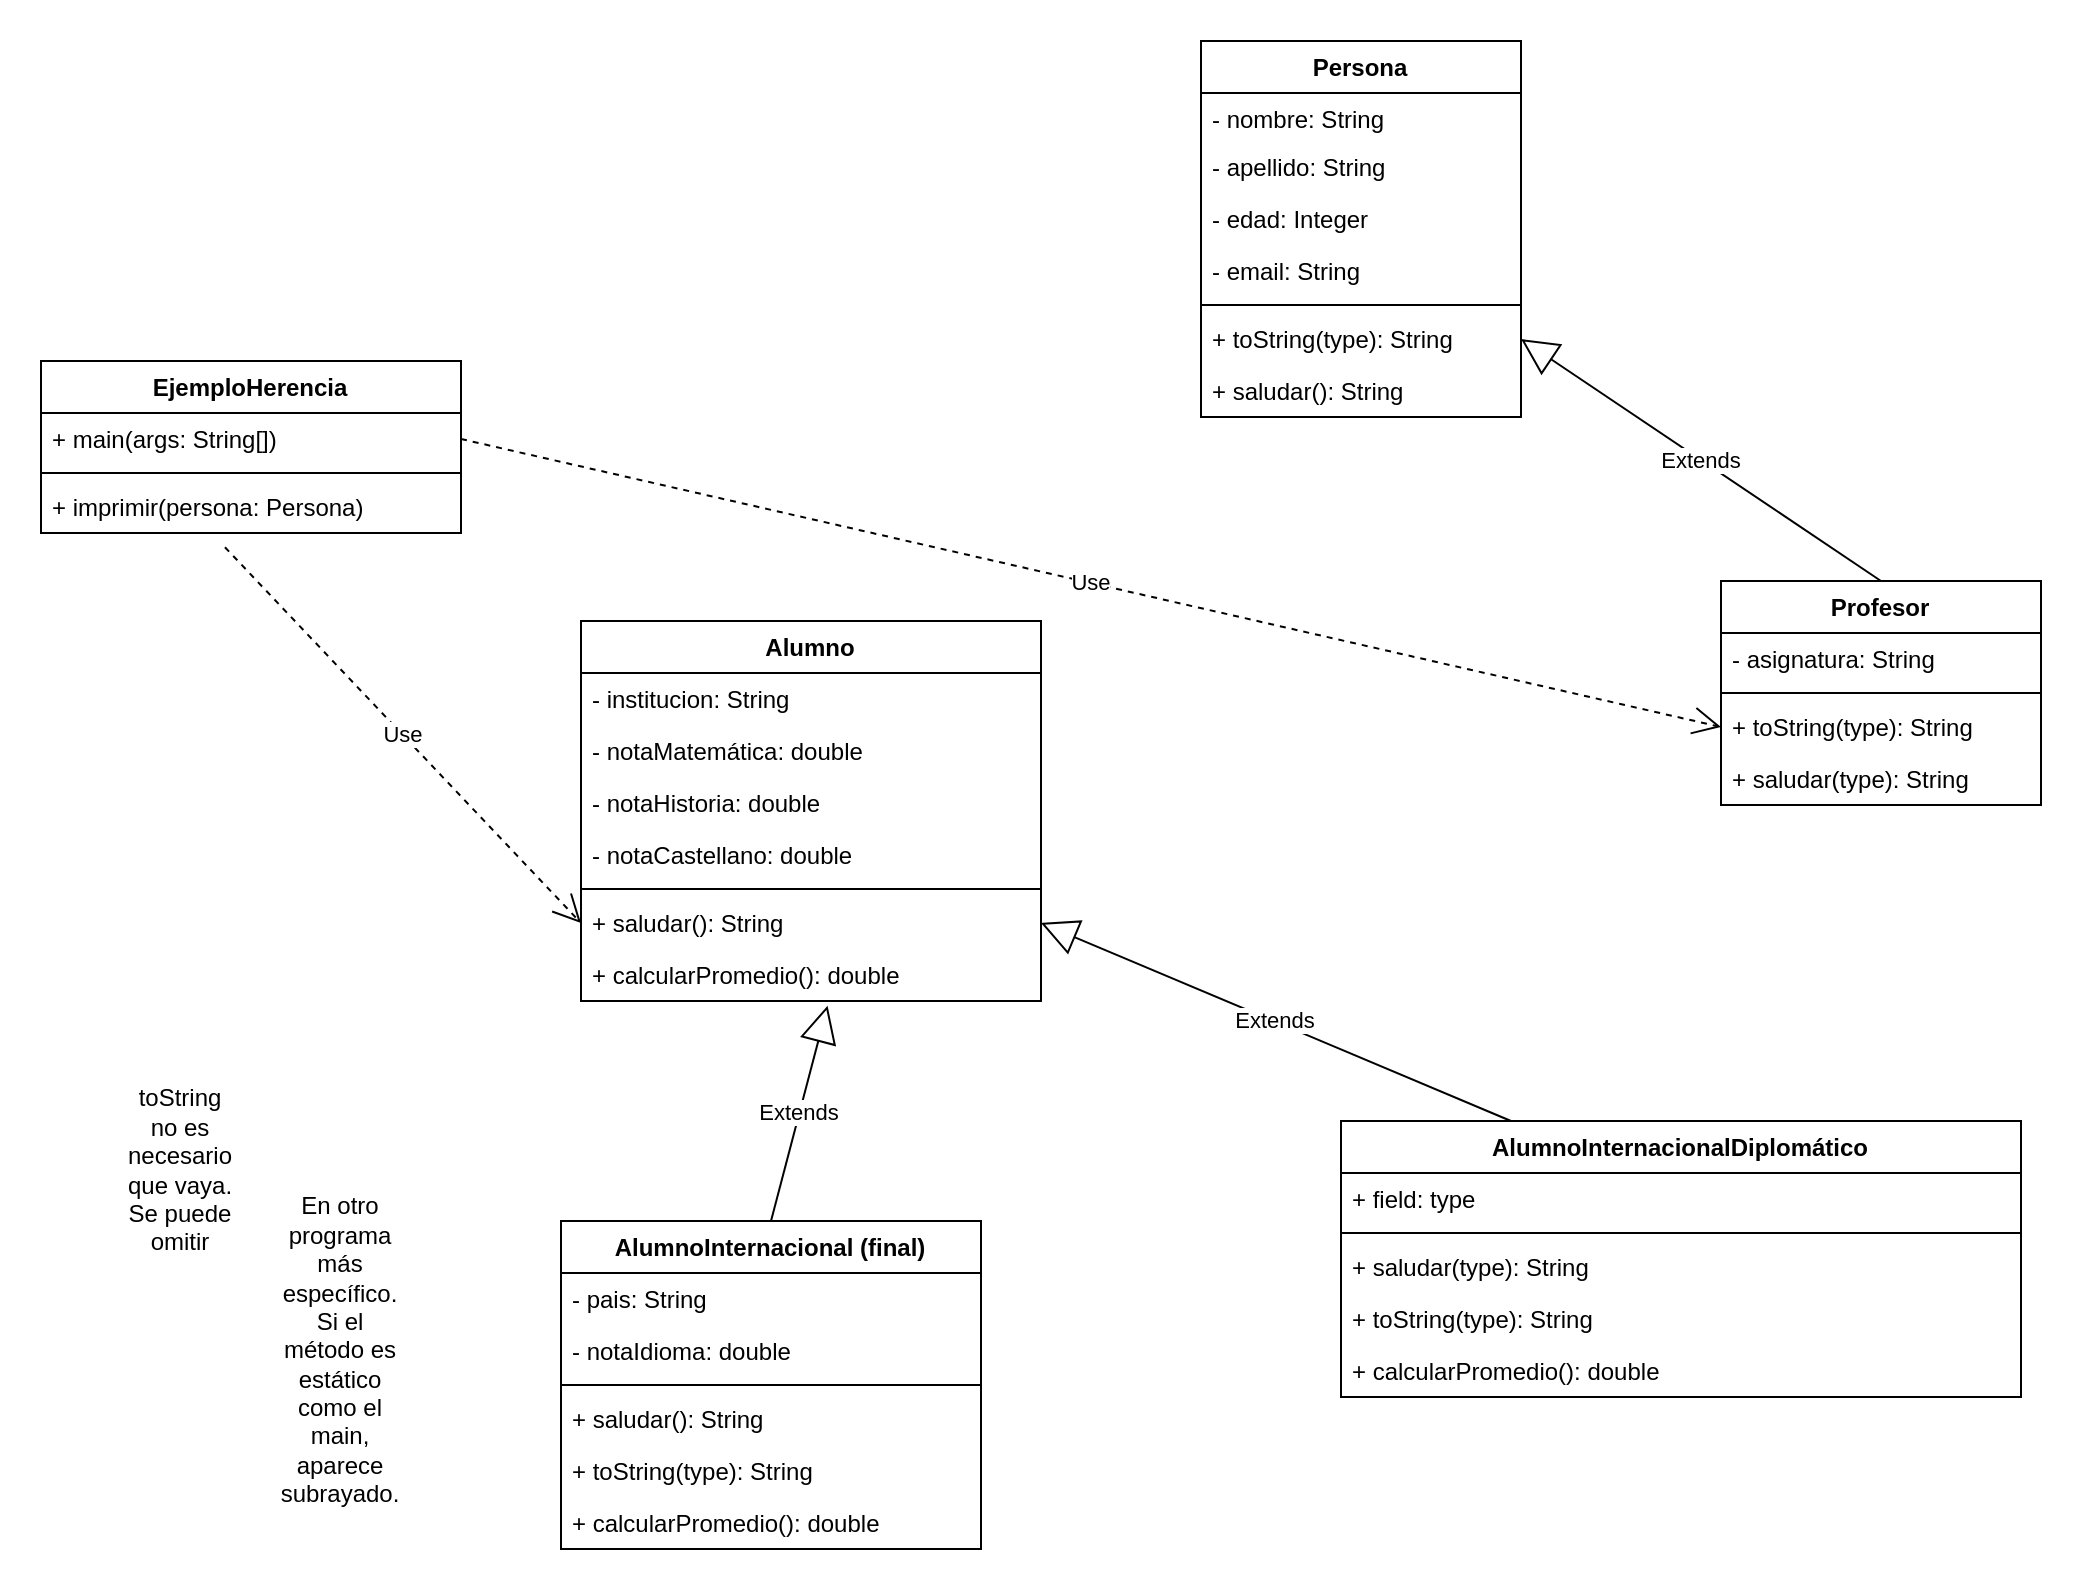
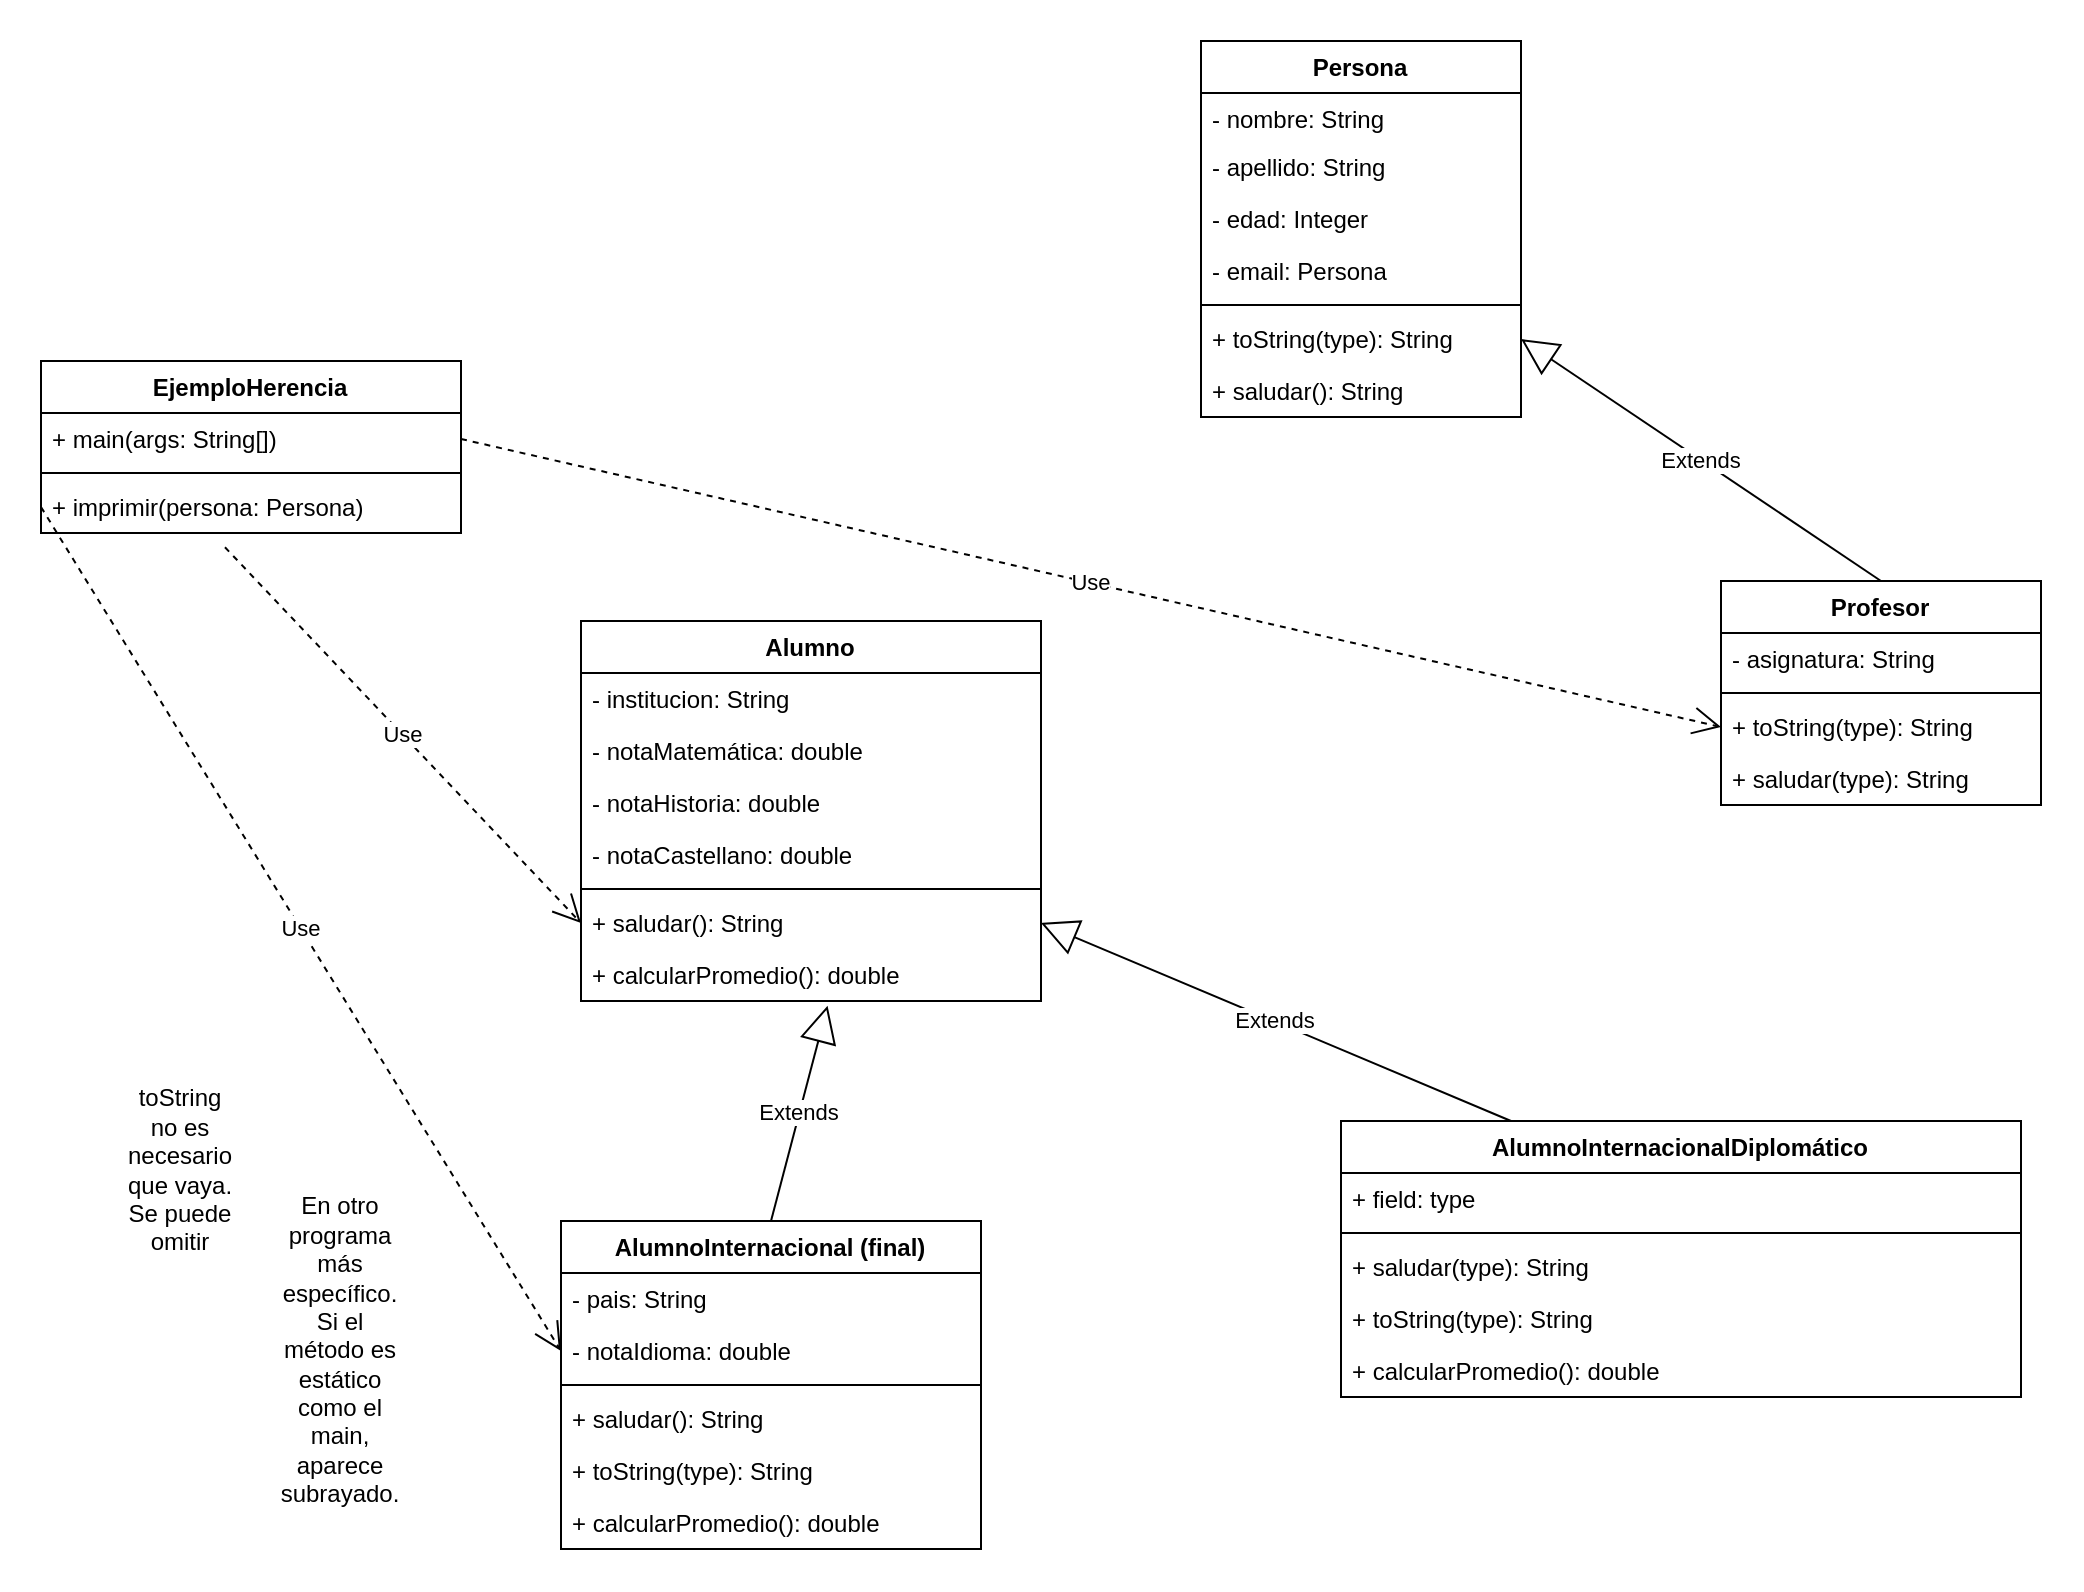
- <mxCell id="44" value="- email: String" style="text;strokeColor=none;fillColor=none;align=left;verticalAlign=top;spacingLeft=4;spacingRight=4;overflow=hidden;rotatable=0;points=[[0,0.5],[1,0.5]];portConstraint=eastwest;" vertex="1" parent="40"><mxGeometry y="102" width="160" height="26" as="geometry" /></mxCell>
+ <mxCell id="44" value="- email: Persona" style="text;strokeColor=none;fillColor=none;align=left;verticalAlign=top;spacingLeft=4;spacingRight=4;overflow=hidden;rotatable=0;points=[[0,0.5],[1,0.5]];portConstraint=eastwest;" vertex="1" parent="40"><mxGeometry y="102" width="160" height="26" as="geometry" /></mxCell>
+ <mxCell id="34" value="Use" style="endArrow=open;endSize=12;dashed=1;html=1;exitX=0;exitY=0.5;exitDx=0;exitDy=0;entryX=0;entryY=0.5;entryDx=0;entryDy=0;" edge="1" parent="1" source="30" target="22"><mxGeometry width="160" relative="1" as="geometry"><mxPoint x="100.08" y="283.124" as="sourcePoint" /><mxPoint x="300" y="471" as="targetPoint" /></mxGeometry></mxCell>
